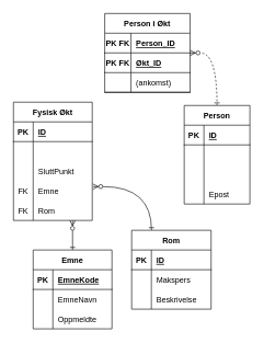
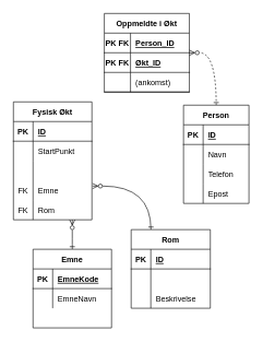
- <mxCell id="54" value="Person i Økt" style="shape=table;startSize=30;container=1;collapsible=1;childLayout=tableLayout;fixedRows=1;rowLines=0;fontStyle=1;align=center;resizeLast=1;" vertex="1" parent="1"><mxGeometry x="159" y="20" width="130" height="120" as="geometry" /></mxCell>
+ <mxCell id="54" value="Oppmeldte i Økt" style="shape=table;startSize=30;container=1;collapsible=1;childLayout=tableLayout;fixedRows=1;rowLines=0;fontStyle=1;align=center;resizeLast=1;" vertex="1" parent="1"><mxGeometry x="159" y="20" width="130" height="120" as="geometry" /></mxCell>
+ <mxCell id="22" value="StartPunkt" style="shape=partialRectangle;connectable=0;fillColor=none;top=0;left=0;bottom=0;right=0;align=left;spacingLeft=6;overflow=hidden;" vertex="1" parent="20"><mxGeometry x="30" width="90" height="30" as="geometry"><mxRectangle width="90" height="30" as="alternateBounds" /></mxGeometry></mxCell>
+ <mxCell id="9" value="Navn" style="shape=partialRectangle;connectable=0;fillColor=none;top=0;left=0;bottom=0;right=0;align=left;spacingLeft=6;overflow=hidden;" vertex="1" parent="7"><mxGeometry x="30" width="70" height="30" as="geometry"><mxRectangle width="70" height="30" as="alternateBounds" /></mxGeometry></mxCell>
- <mxCell id="25" value="SluttPunkt" style="shape=partialRectangle;connectable=0;fillColor=none;top=0;left=0;bottom=0;right=0;align=left;spacingLeft=6;overflow=hidden;" vertex="1" parent="23"><mxGeometry x="30" width="90" height="30" as="geometry"><mxRectangle width="90" height="30" as="alternateBounds" /></mxGeometry></mxCell>
+ <mxCell id="12" value="Telefon" style="shape=partialRectangle;connectable=0;fillColor=none;top=0;left=0;bottom=0;right=0;align=left;spacingLeft=6;overflow=hidden;" vertex="1" parent="10"><mxGeometry x="30" width="70" height="30" as="geometry"><mxRectangle width="70" height="30" as="alternateBounds" /></mxGeometry></mxCell>
- <mxCell id="50" value="Makspers" style="shape=partialRectangle;connectable=0;fillColor=none;top=0;left=0;bottom=0;right=0;align=left;spacingLeft=6;overflow=hidden;" vertex="1" parent="48"><mxGeometry x="30" width="91" height="30" as="geometry"><mxRectangle width="91" height="30" as="alternateBounds" /></mxGeometry></mxCell>
- <mxCell id="42" value="Oppmeldte" style="shape=partialRectangle;connectable=0;fillColor=none;top=0;left=0;bottom=0;right=0;align=left;spacingLeft=6;overflow=hidden;" vertex="1" parent="40"><mxGeometry x="30" width="90" height="30" as="geometry"><mxRectangle width="90" height="30" as="alternateBounds" /></mxGeometry></mxCell>
